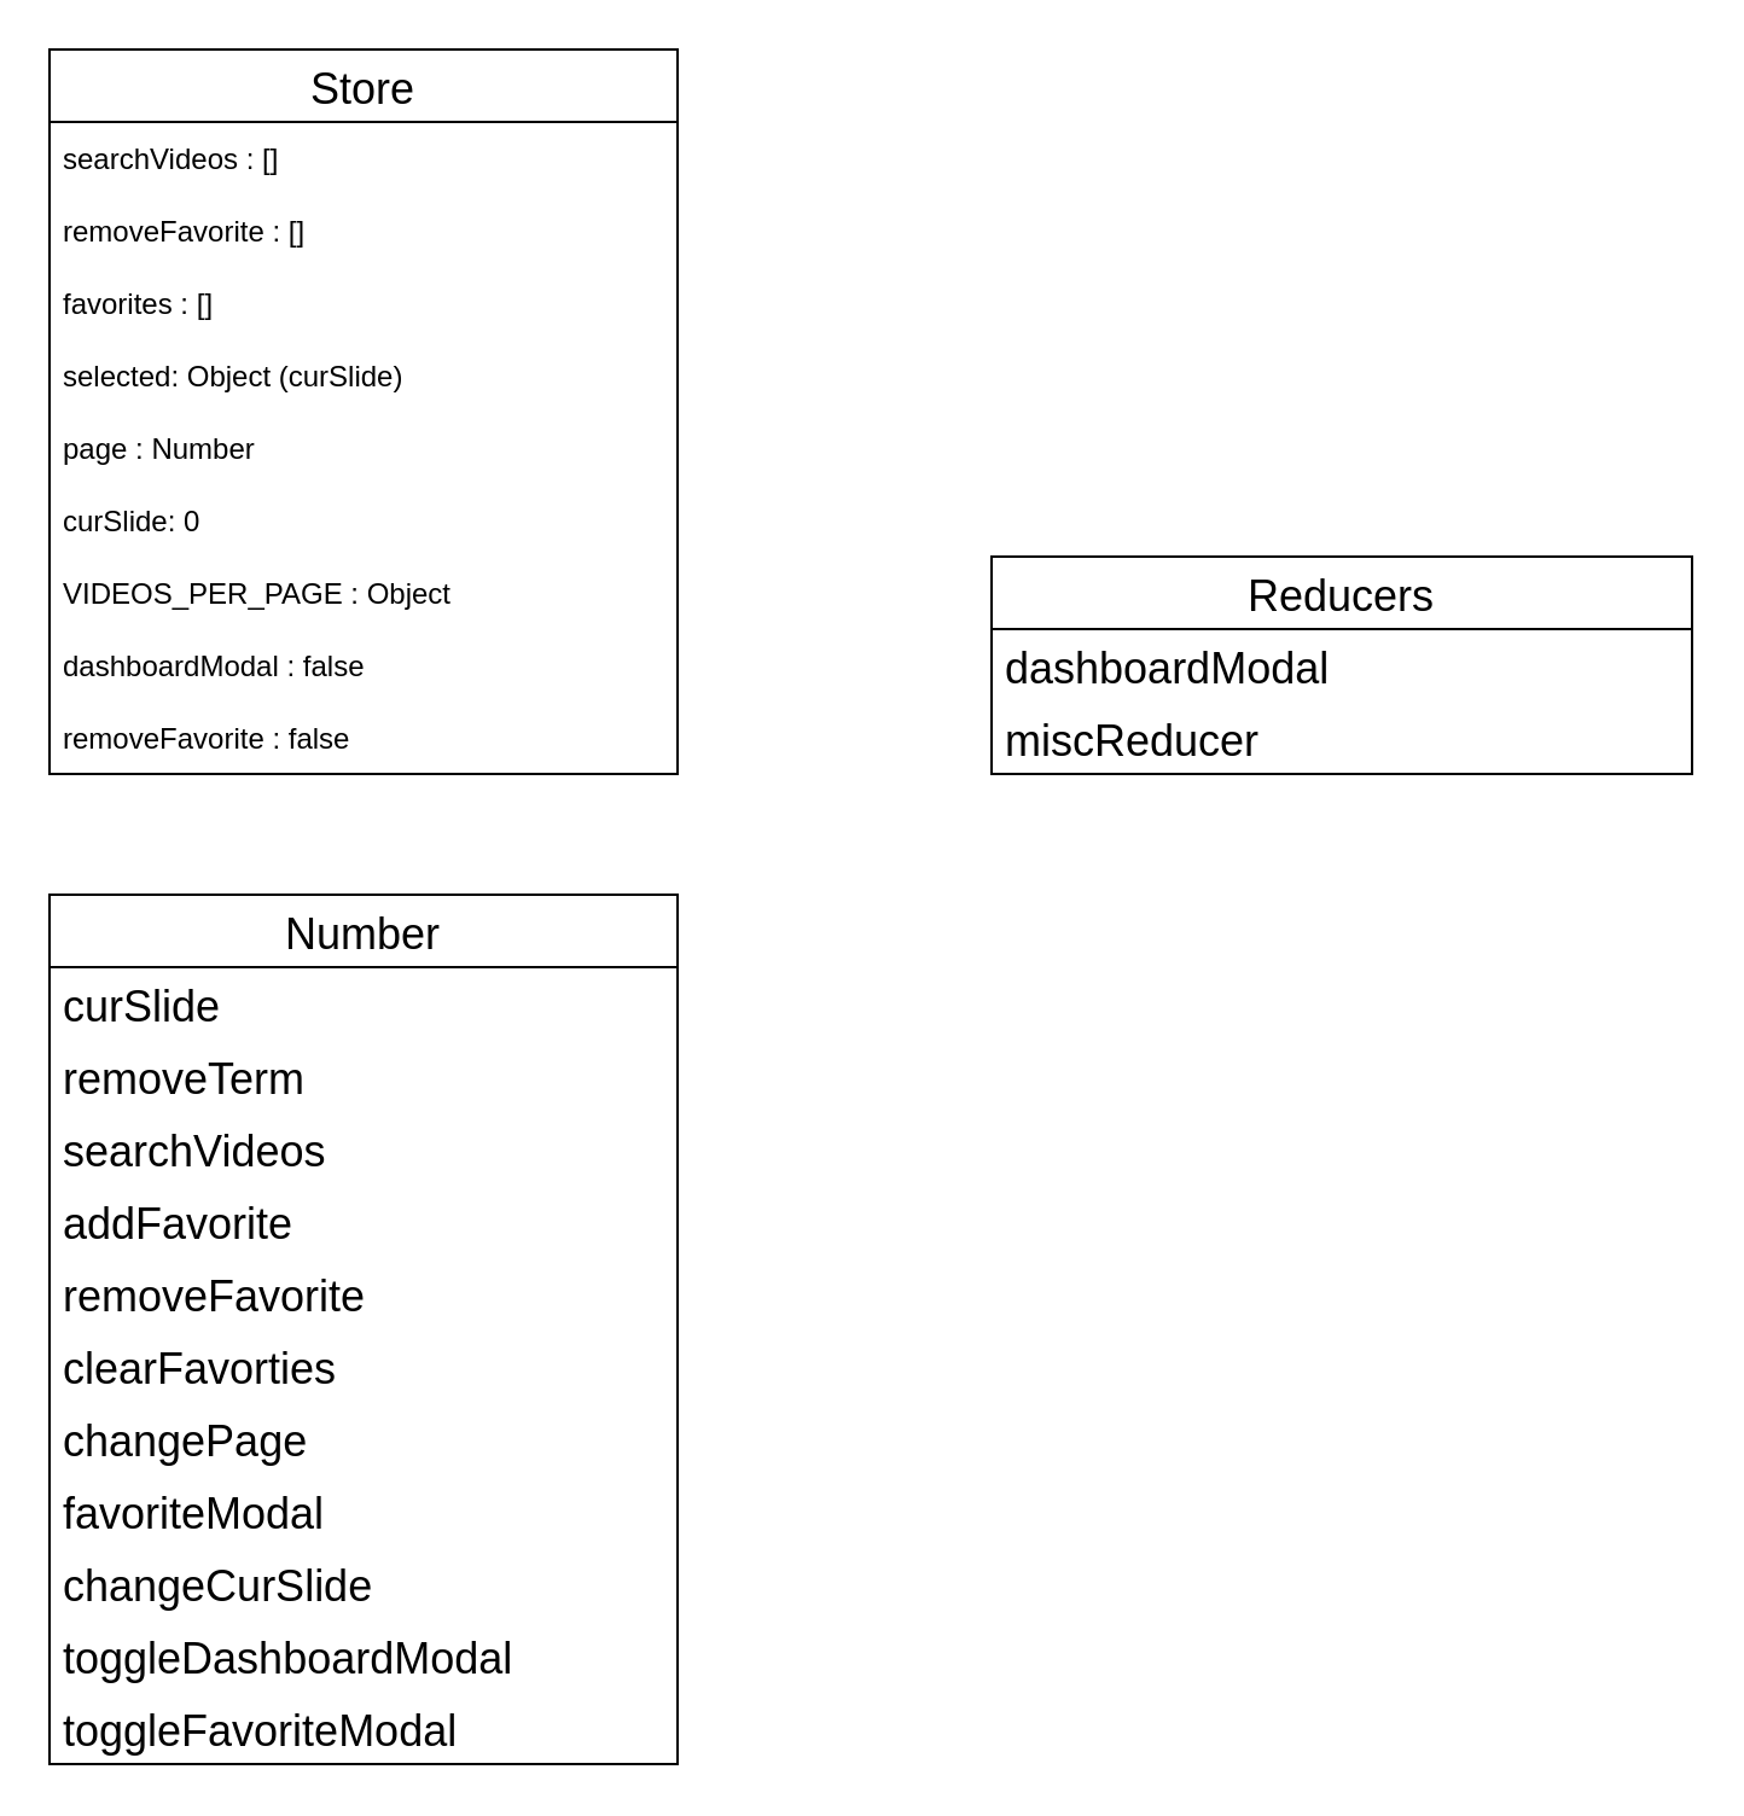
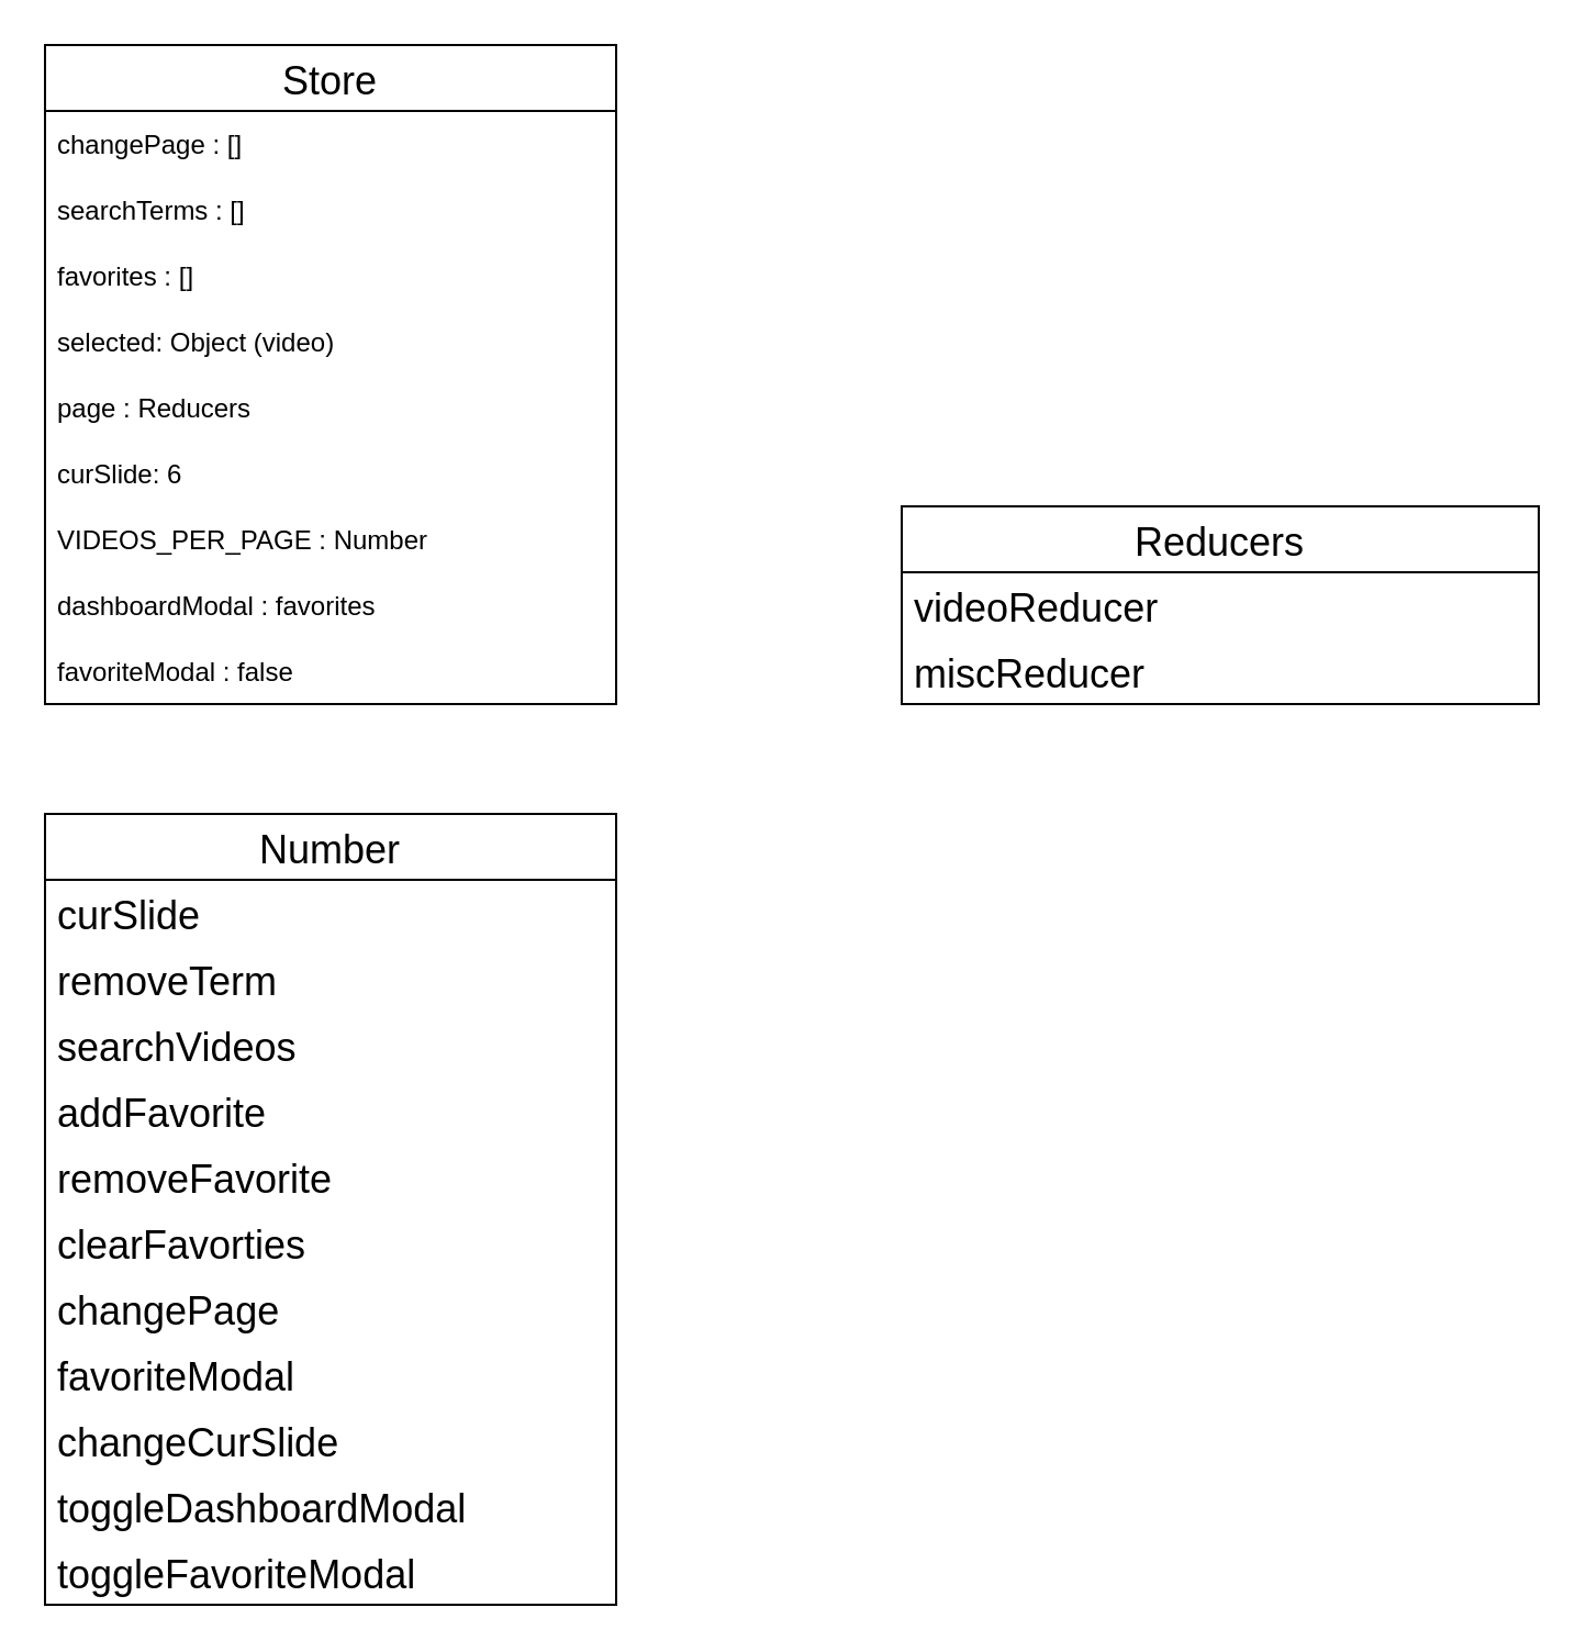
- <mxCell id="3" value="searchVideos : []" style="text;strokeColor=none;fillColor=none;align=left;verticalAlign=middle;spacingLeft=4;spacingRight=4;overflow=hidden;points=[[0,0.5],[1,0.5]];portConstraint=eastwest;rotatable=0;" vertex="1" parent="2"><mxGeometry y="30" width="260" height="30" as="geometry" /></mxCell>
+ <mxCell id="3" value="changePage : []" style="text;strokeColor=none;fillColor=none;align=left;verticalAlign=middle;spacingLeft=4;spacingRight=4;overflow=hidden;points=[[0,0.5],[1,0.5]];portConstraint=eastwest;rotatable=0;" vertex="1" parent="2"><mxGeometry y="30" width="260" height="30" as="geometry" /></mxCell>
- <mxCell id="4" value="removeFavorite : []" style="text;strokeColor=none;fillColor=none;align=left;verticalAlign=middle;spacingLeft=4;spacingRight=4;overflow=hidden;points=[[0,0.5],[1,0.5]];portConstraint=eastwest;rotatable=0;" vertex="1" parent="2"><mxGeometry y="60" width="260" height="30" as="geometry" /></mxCell>
+ <mxCell id="4" value="searchTerms : []" style="text;strokeColor=none;fillColor=none;align=left;verticalAlign=middle;spacingLeft=4;spacingRight=4;overflow=hidden;points=[[0,0.5],[1,0.5]];portConstraint=eastwest;rotatable=0;" vertex="1" parent="2"><mxGeometry y="60" width="260" height="30" as="geometry" /></mxCell>
- <mxCell id="6" value="selected: Object (curSlide)" style="text;strokeColor=none;fillColor=none;align=left;verticalAlign=middle;spacingLeft=4;spacingRight=4;overflow=hidden;points=[[0,0.5],[1,0.5]];portConstraint=eastwest;rotatable=0;" vertex="1" parent="2"><mxGeometry y="120" width="260" height="30" as="geometry" /></mxCell>
+ <mxCell id="6" value="selected: Object (video)" style="text;strokeColor=none;fillColor=none;align=left;verticalAlign=middle;spacingLeft=4;spacingRight=4;overflow=hidden;points=[[0,0.5],[1,0.5]];portConstraint=eastwest;rotatable=0;" vertex="1" parent="2"><mxGeometry y="120" width="260" height="30" as="geometry" /></mxCell>
- <mxCell id="7" value="page : Number" style="text;strokeColor=none;fillColor=none;align=left;verticalAlign=middle;spacingLeft=4;spacingRight=4;overflow=hidden;points=[[0,0.5],[1,0.5]];portConstraint=eastwest;rotatable=0;" vertex="1" parent="2"><mxGeometry y="150" width="260" height="30" as="geometry" /></mxCell>
+ <mxCell id="7" value="page : Reducers" style="text;strokeColor=none;fillColor=none;align=left;verticalAlign=middle;spacingLeft=4;spacingRight=4;overflow=hidden;points=[[0,0.5],[1,0.5]];portConstraint=eastwest;rotatable=0;" vertex="1" parent="2"><mxGeometry y="150" width="260" height="30" as="geometry" /></mxCell>
- <mxCell id="8" value="curSlide: 0" style="text;strokeColor=none;fillColor=none;align=left;verticalAlign=middle;spacingLeft=4;spacingRight=4;overflow=hidden;points=[[0,0.5],[1,0.5]];portConstraint=eastwest;rotatable=0;" vertex="1" parent="2"><mxGeometry y="180" width="260" height="30" as="geometry" /></mxCell>
+ <mxCell id="8" value="curSlide: 6" style="text;strokeColor=none;fillColor=none;align=left;verticalAlign=middle;spacingLeft=4;spacingRight=4;overflow=hidden;points=[[0,0.5],[1,0.5]];portConstraint=eastwest;rotatable=0;" vertex="1" parent="2"><mxGeometry y="180" width="260" height="30" as="geometry" /></mxCell>
- <mxCell id="9" value="VIDEOS_PER_PAGE : Object" style="text;strokeColor=none;fillColor=none;align=left;verticalAlign=middle;spacingLeft=4;spacingRight=4;overflow=hidden;points=[[0,0.5],[1,0.5]];portConstraint=eastwest;rotatable=0;" vertex="1" parent="2"><mxGeometry y="210" width="260" height="30" as="geometry" /></mxCell>
+ <mxCell id="9" value="VIDEOS_PER_PAGE : Number" style="text;strokeColor=none;fillColor=none;align=left;verticalAlign=middle;spacingLeft=4;spacingRight=4;overflow=hidden;points=[[0,0.5],[1,0.5]];portConstraint=eastwest;rotatable=0;" vertex="1" parent="2"><mxGeometry y="210" width="260" height="30" as="geometry" /></mxCell>
- <mxCell id="10" value="dashboardModal : false" style="text;strokeColor=none;fillColor=none;align=left;verticalAlign=middle;spacingLeft=4;spacingRight=4;overflow=hidden;points=[[0,0.5],[1,0.5]];portConstraint=eastwest;rotatable=0;" vertex="1" parent="2"><mxGeometry y="240" width="260" height="30" as="geometry" /></mxCell>
+ <mxCell id="10" value="dashboardModal : favorites" style="text;strokeColor=none;fillColor=none;align=left;verticalAlign=middle;spacingLeft=4;spacingRight=4;overflow=hidden;points=[[0,0.5],[1,0.5]];portConstraint=eastwest;rotatable=0;" vertex="1" parent="2"><mxGeometry y="240" width="260" height="30" as="geometry" /></mxCell>
- <mxCell id="25" value="dashboardModal" style="text;strokeColor=none;fillColor=none;align=left;verticalAlign=middle;spacingLeft=4;spacingRight=4;overflow=hidden;points=[[0,0.5],[1,0.5]];portConstraint=eastwest;rotatable=0;fontSize=18;fontColor=#000000;" vertex="1" parent="24"><mxGeometry y="30" width="290" height="30" as="geometry" /></mxCell>
+ <mxCell id="25" value="videoReducer" style="text;strokeColor=none;fillColor=none;align=left;verticalAlign=middle;spacingLeft=4;spacingRight=4;overflow=hidden;points=[[0,0.5],[1,0.5]];portConstraint=eastwest;rotatable=0;fontSize=18;fontColor=#000000;" vertex="1" parent="24"><mxGeometry y="30" width="290" height="30" as="geometry" /></mxCell>
- <mxCell id="11" value="removeFavorite : false" style="text;strokeColor=none;fillColor=none;align=left;verticalAlign=middle;spacingLeft=4;spacingRight=4;overflow=hidden;points=[[0,0.5],[1,0.5]];portConstraint=eastwest;rotatable=0;" vertex="1" parent="2"><mxGeometry y="270" width="260" height="30" as="geometry" /></mxCell>
+ <mxCell id="11" value="favoriteModal : false" style="text;strokeColor=none;fillColor=none;align=left;verticalAlign=middle;spacingLeft=4;spacingRight=4;overflow=hidden;points=[[0,0.5],[1,0.5]];portConstraint=eastwest;rotatable=0;" vertex="1" parent="2"><mxGeometry y="270" width="260" height="30" as="geometry" /></mxCell>
